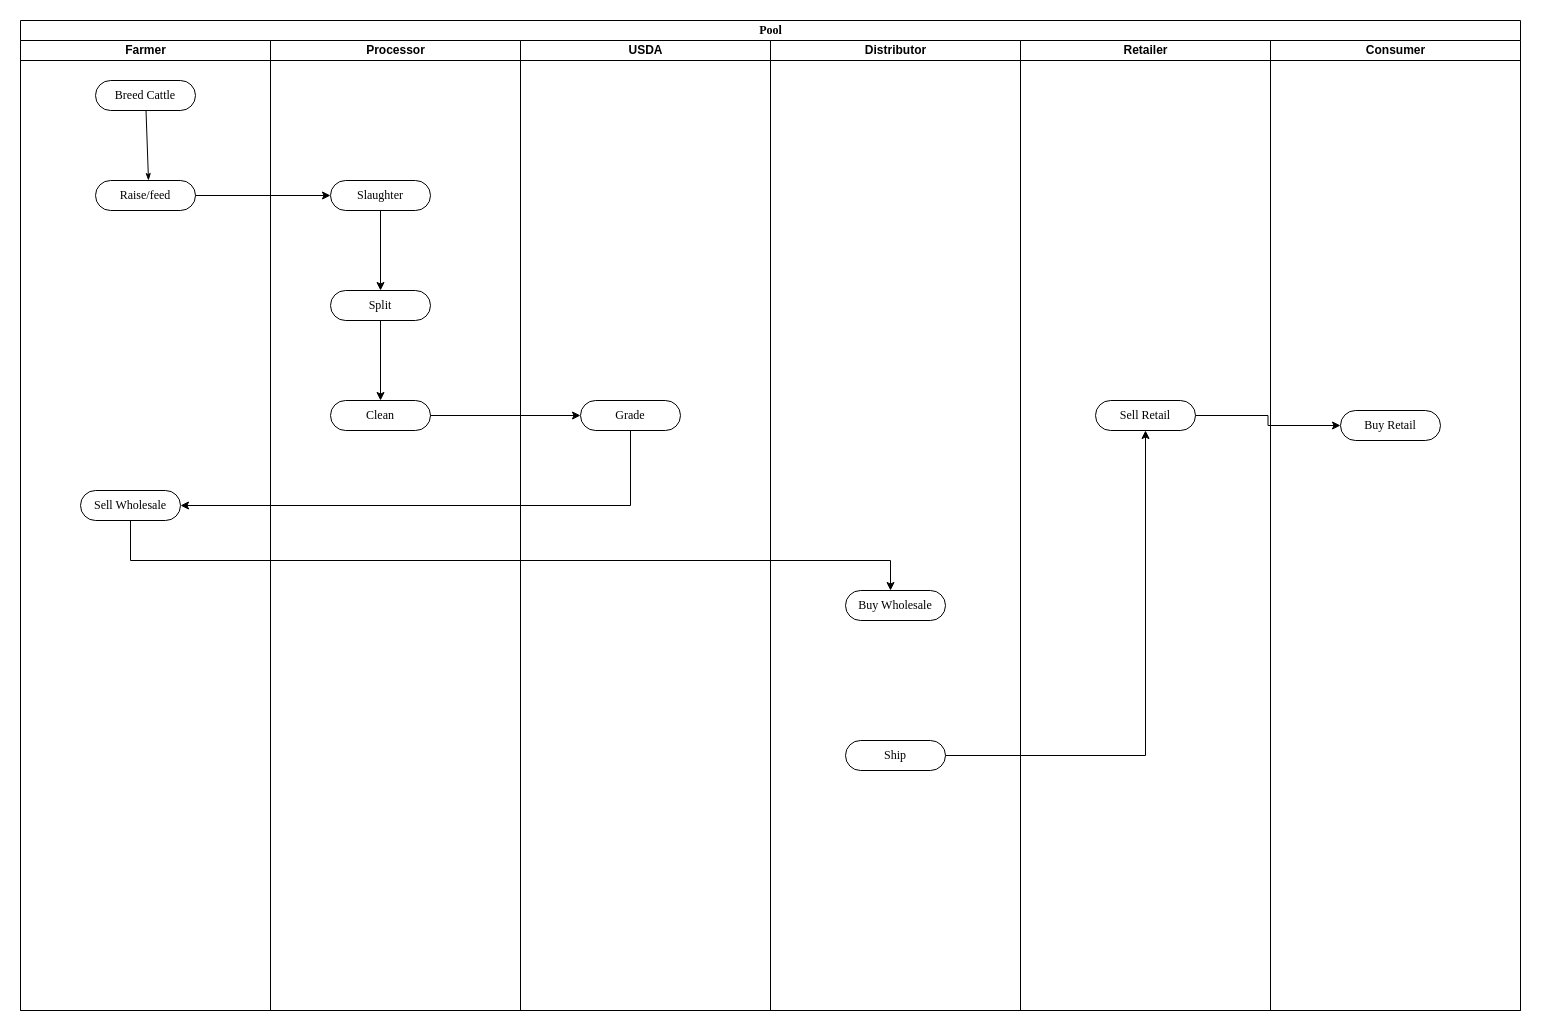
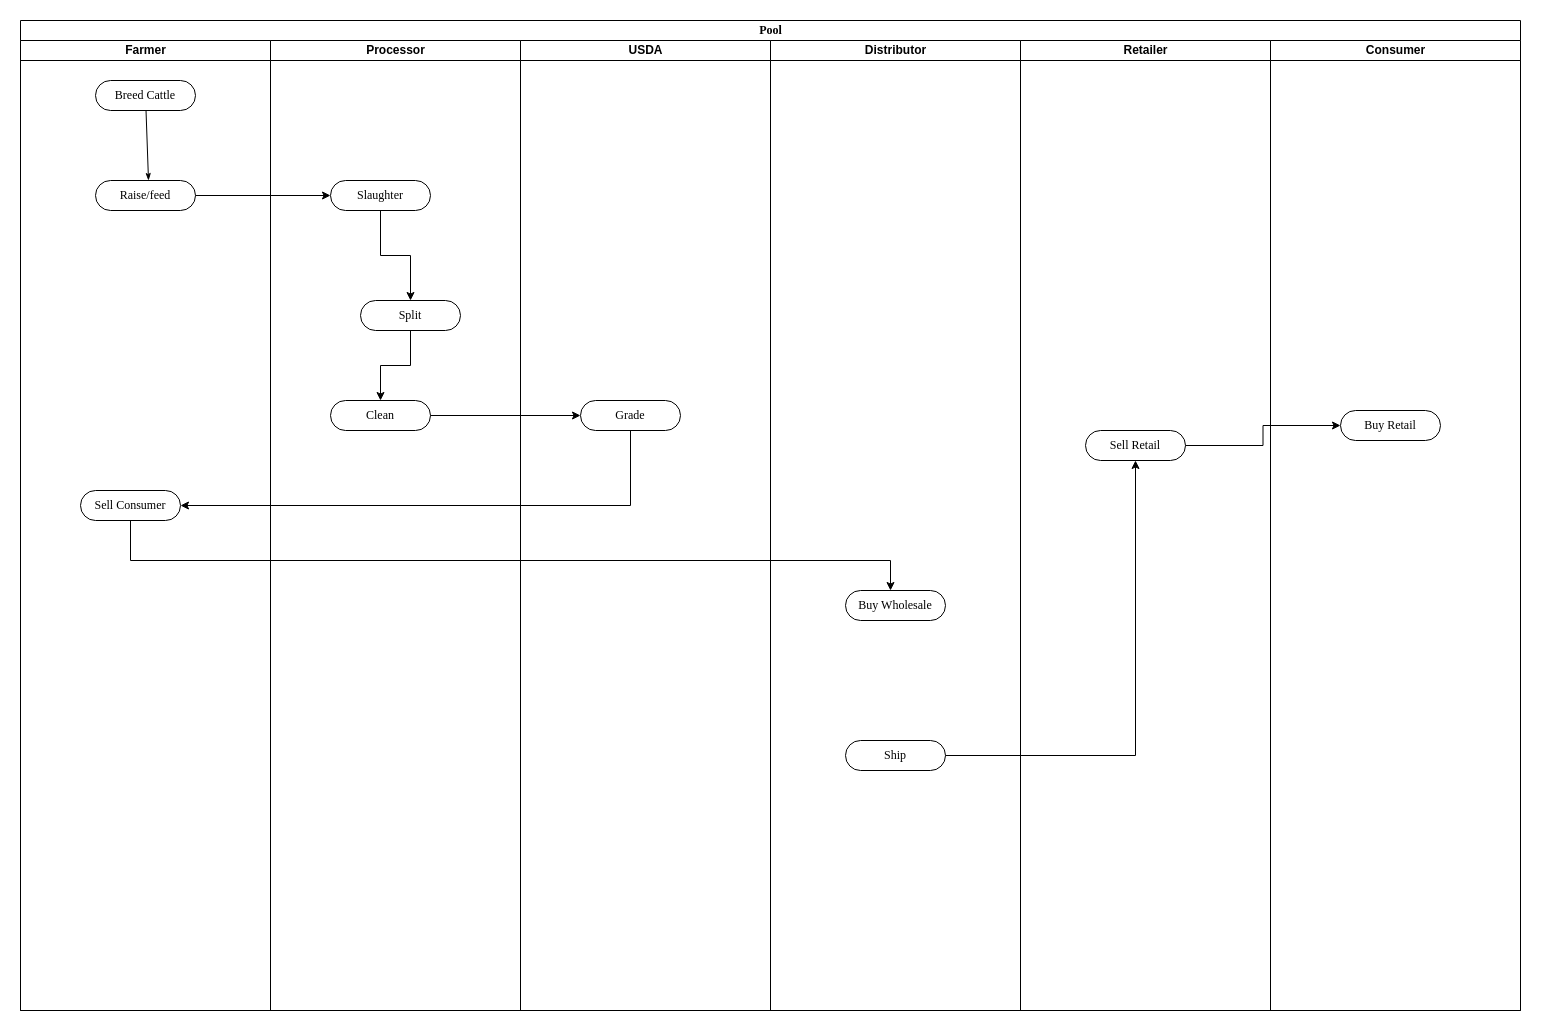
- <mxCell id="12" value="Split" style="rounded=1;whiteSpace=wrap;html=1;shadow=0;comic=0;labelBackgroundColor=none;strokeWidth=1;fontFamily=Verdana;fontSize=12;align=center;arcSize=50;" parent="8" vertex="1"><mxGeometry x="60" y="250" width="100" height="30" as="geometry" /></mxCell>
+ <mxCell id="12" value="Split" style="rounded=1;whiteSpace=wrap;html=1;shadow=0;comic=0;labelBackgroundColor=none;strokeWidth=1;fontFamily=Verdana;fontSize=12;align=center;arcSize=50;" parent="8" vertex="1"><mxGeometry x="90" y="260" width="100" height="30" as="geometry" /></mxCell>
- <mxCell id="20" value="Sell Retail" style="rounded=1;whiteSpace=wrap;html=1;shadow=0;comic=0;labelBackgroundColor=none;strokeWidth=1;fontFamily=Verdana;fontSize=12;align=center;arcSize=50;" parent="19" vertex="1"><mxGeometry x="75" y="360" width="100" height="30" as="geometry" /></mxCell>
+ <mxCell id="20" value="Sell Retail" style="rounded=1;whiteSpace=wrap;html=1;shadow=0;comic=0;labelBackgroundColor=none;strokeWidth=1;fontFamily=Verdana;fontSize=12;align=center;arcSize=50;" parent="19" vertex="1"><mxGeometry x="65" y="390" width="100" height="30" as="geometry" /></mxCell>
- <mxCell id="5" value="Sell Wholesale" style="rounded=1;whiteSpace=wrap;html=1;shadow=0;comic=0;labelBackgroundColor=none;strokeWidth=1;fontFamily=Verdana;fontSize=12;align=center;arcSize=50;" vertex="1" parent="3"><mxGeometry x="60" y="450" width="100" height="30" as="geometry" /></mxCell>
+ <mxCell id="5" value="Sell Consumer" style="rounded=1;whiteSpace=wrap;html=1;shadow=0;comic=0;labelBackgroundColor=none;strokeWidth=1;fontFamily=Verdana;fontSize=12;align=center;arcSize=50;" vertex="1" parent="3"><mxGeometry x="60" y="450" width="100" height="30" as="geometry" /></mxCell>
